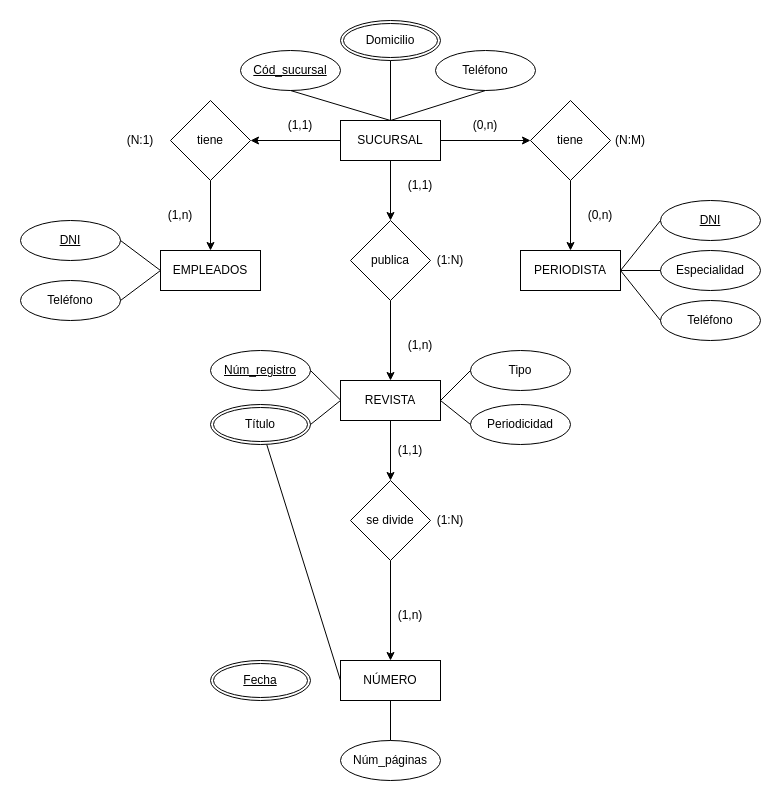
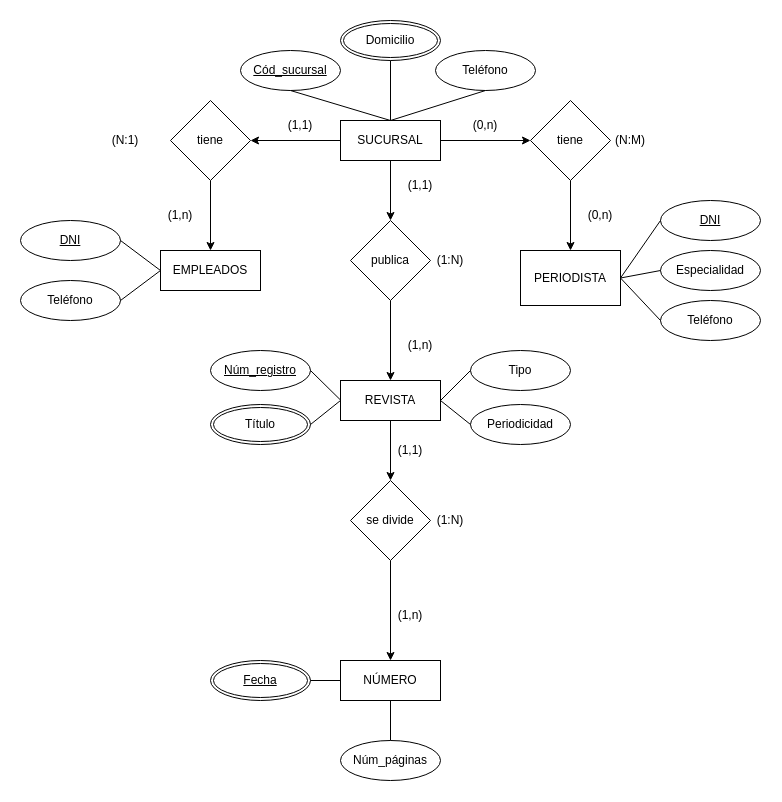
- <mxCell id="52" value="(N:1)" style="text;html=1;strokeColor=none;fillColor=none;align=center;verticalAlign=middle;whiteSpace=wrap;rounded=0;" vertex="1" parent="1"><mxGeometry x="110" y="125" width="60" height="30" as="geometry" /></mxCell>
+ <mxCell id="52" value="(N:1)" style="text;html=1;strokeColor=none;fillColor=none;align=center;verticalAlign=middle;whiteSpace=wrap;rounded=0;" vertex="1" parent="1"><mxGeometry x="95" y="125" width="60" height="30" as="geometry" /></mxCell>
- <mxCell id="9" value="PERIODISTA" style="whiteSpace=wrap;html=1;align=center;rounded=0;" vertex="1" parent="1"><mxGeometry x="520" y="250" width="100" height="40" as="geometry" /></mxCell>
+ <mxCell id="9" value="PERIODISTA" style="whiteSpace=wrap;html=1;align=center;rounded=0;" vertex="1" parent="1"><mxGeometry x="520" y="250" width="100" height="55" as="geometry" /></mxCell>
- <mxCell id="26" value="" style="endArrow=none;html=1;exitX=0;exitY=0.5;exitDx=0;exitDy=0;" edge="1" parent="1" source="10" target="41"><mxGeometry width="50" height="50" relative="1" as="geometry"><mxPoint x="180" y="290" as="sourcePoint" /><mxPoint x="140" y="290" as="targetPoint" /></mxGeometry></mxCell>
+ <mxCell id="26" value="" style="endArrow=none;html=1;entryX=1;entryY=0.5;entryDx=0;entryDy=0;exitX=0;exitY=0.5;exitDx=0;exitDy=0;" edge="1" parent="1" source="10" target="23"><mxGeometry width="50" height="50" relative="1" as="geometry"><mxPoint x="180" y="290" as="sourcePoint" /><mxPoint x="140" y="290" as="targetPoint" /></mxGeometry></mxCell>
